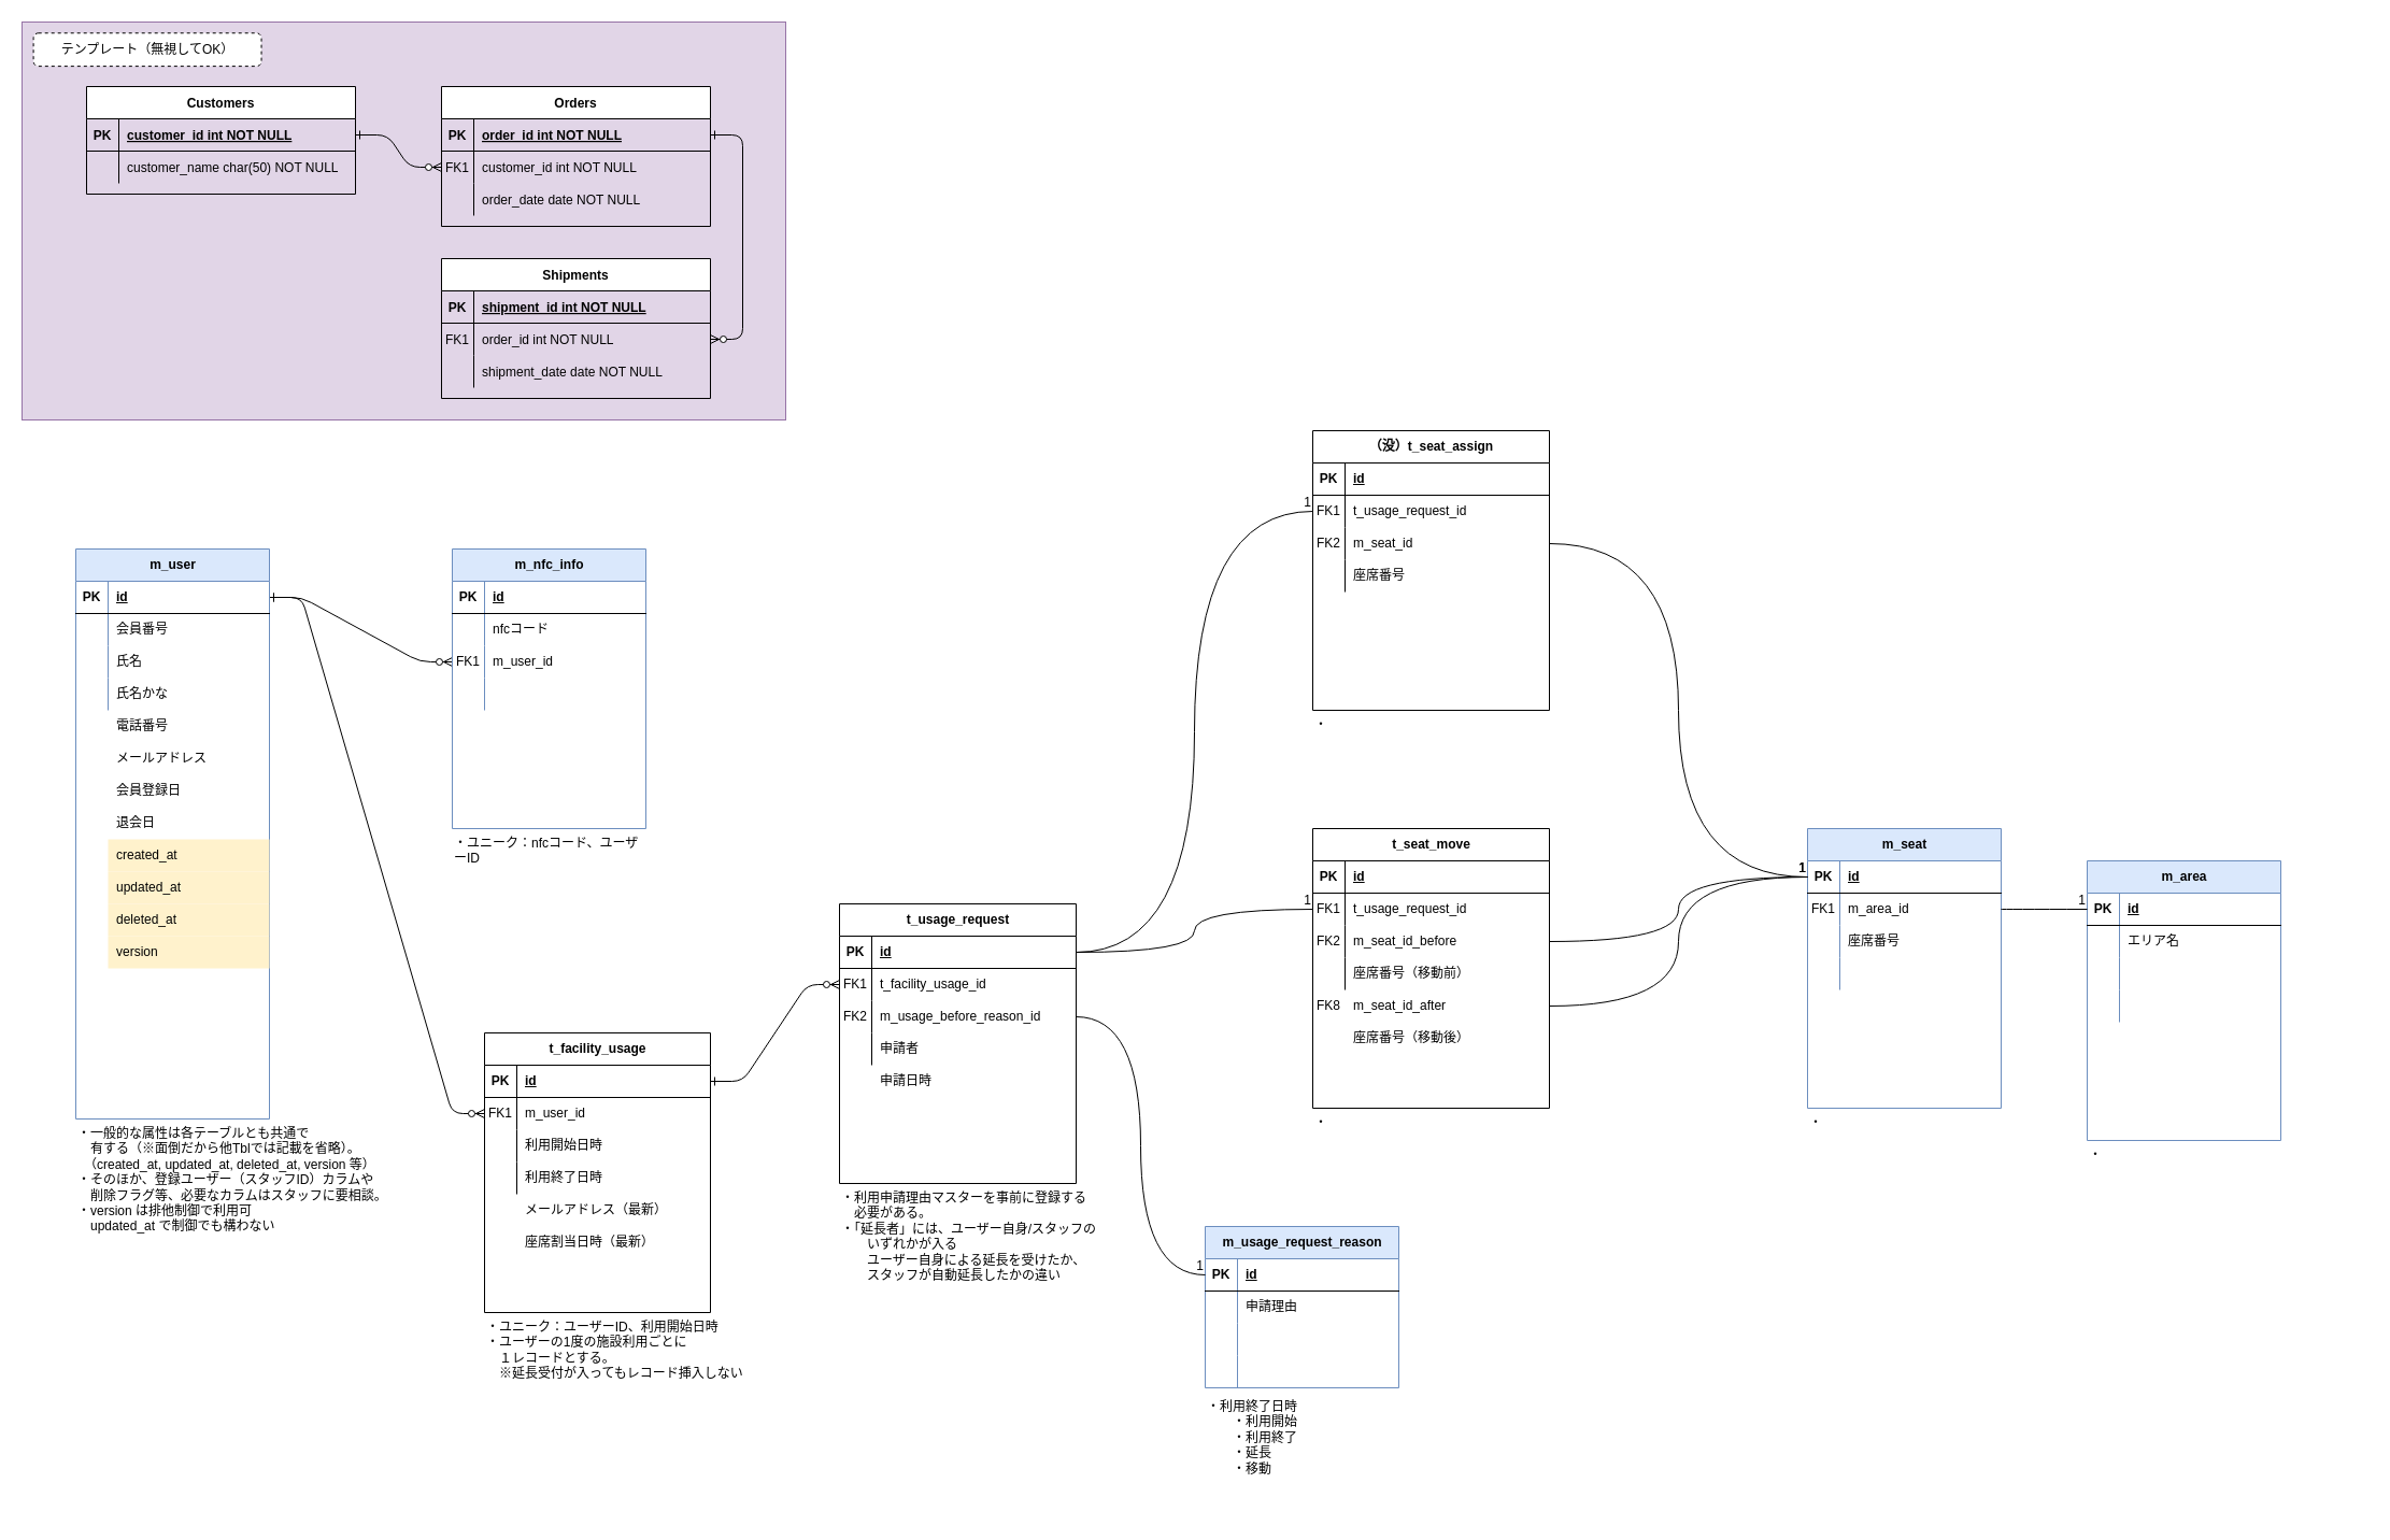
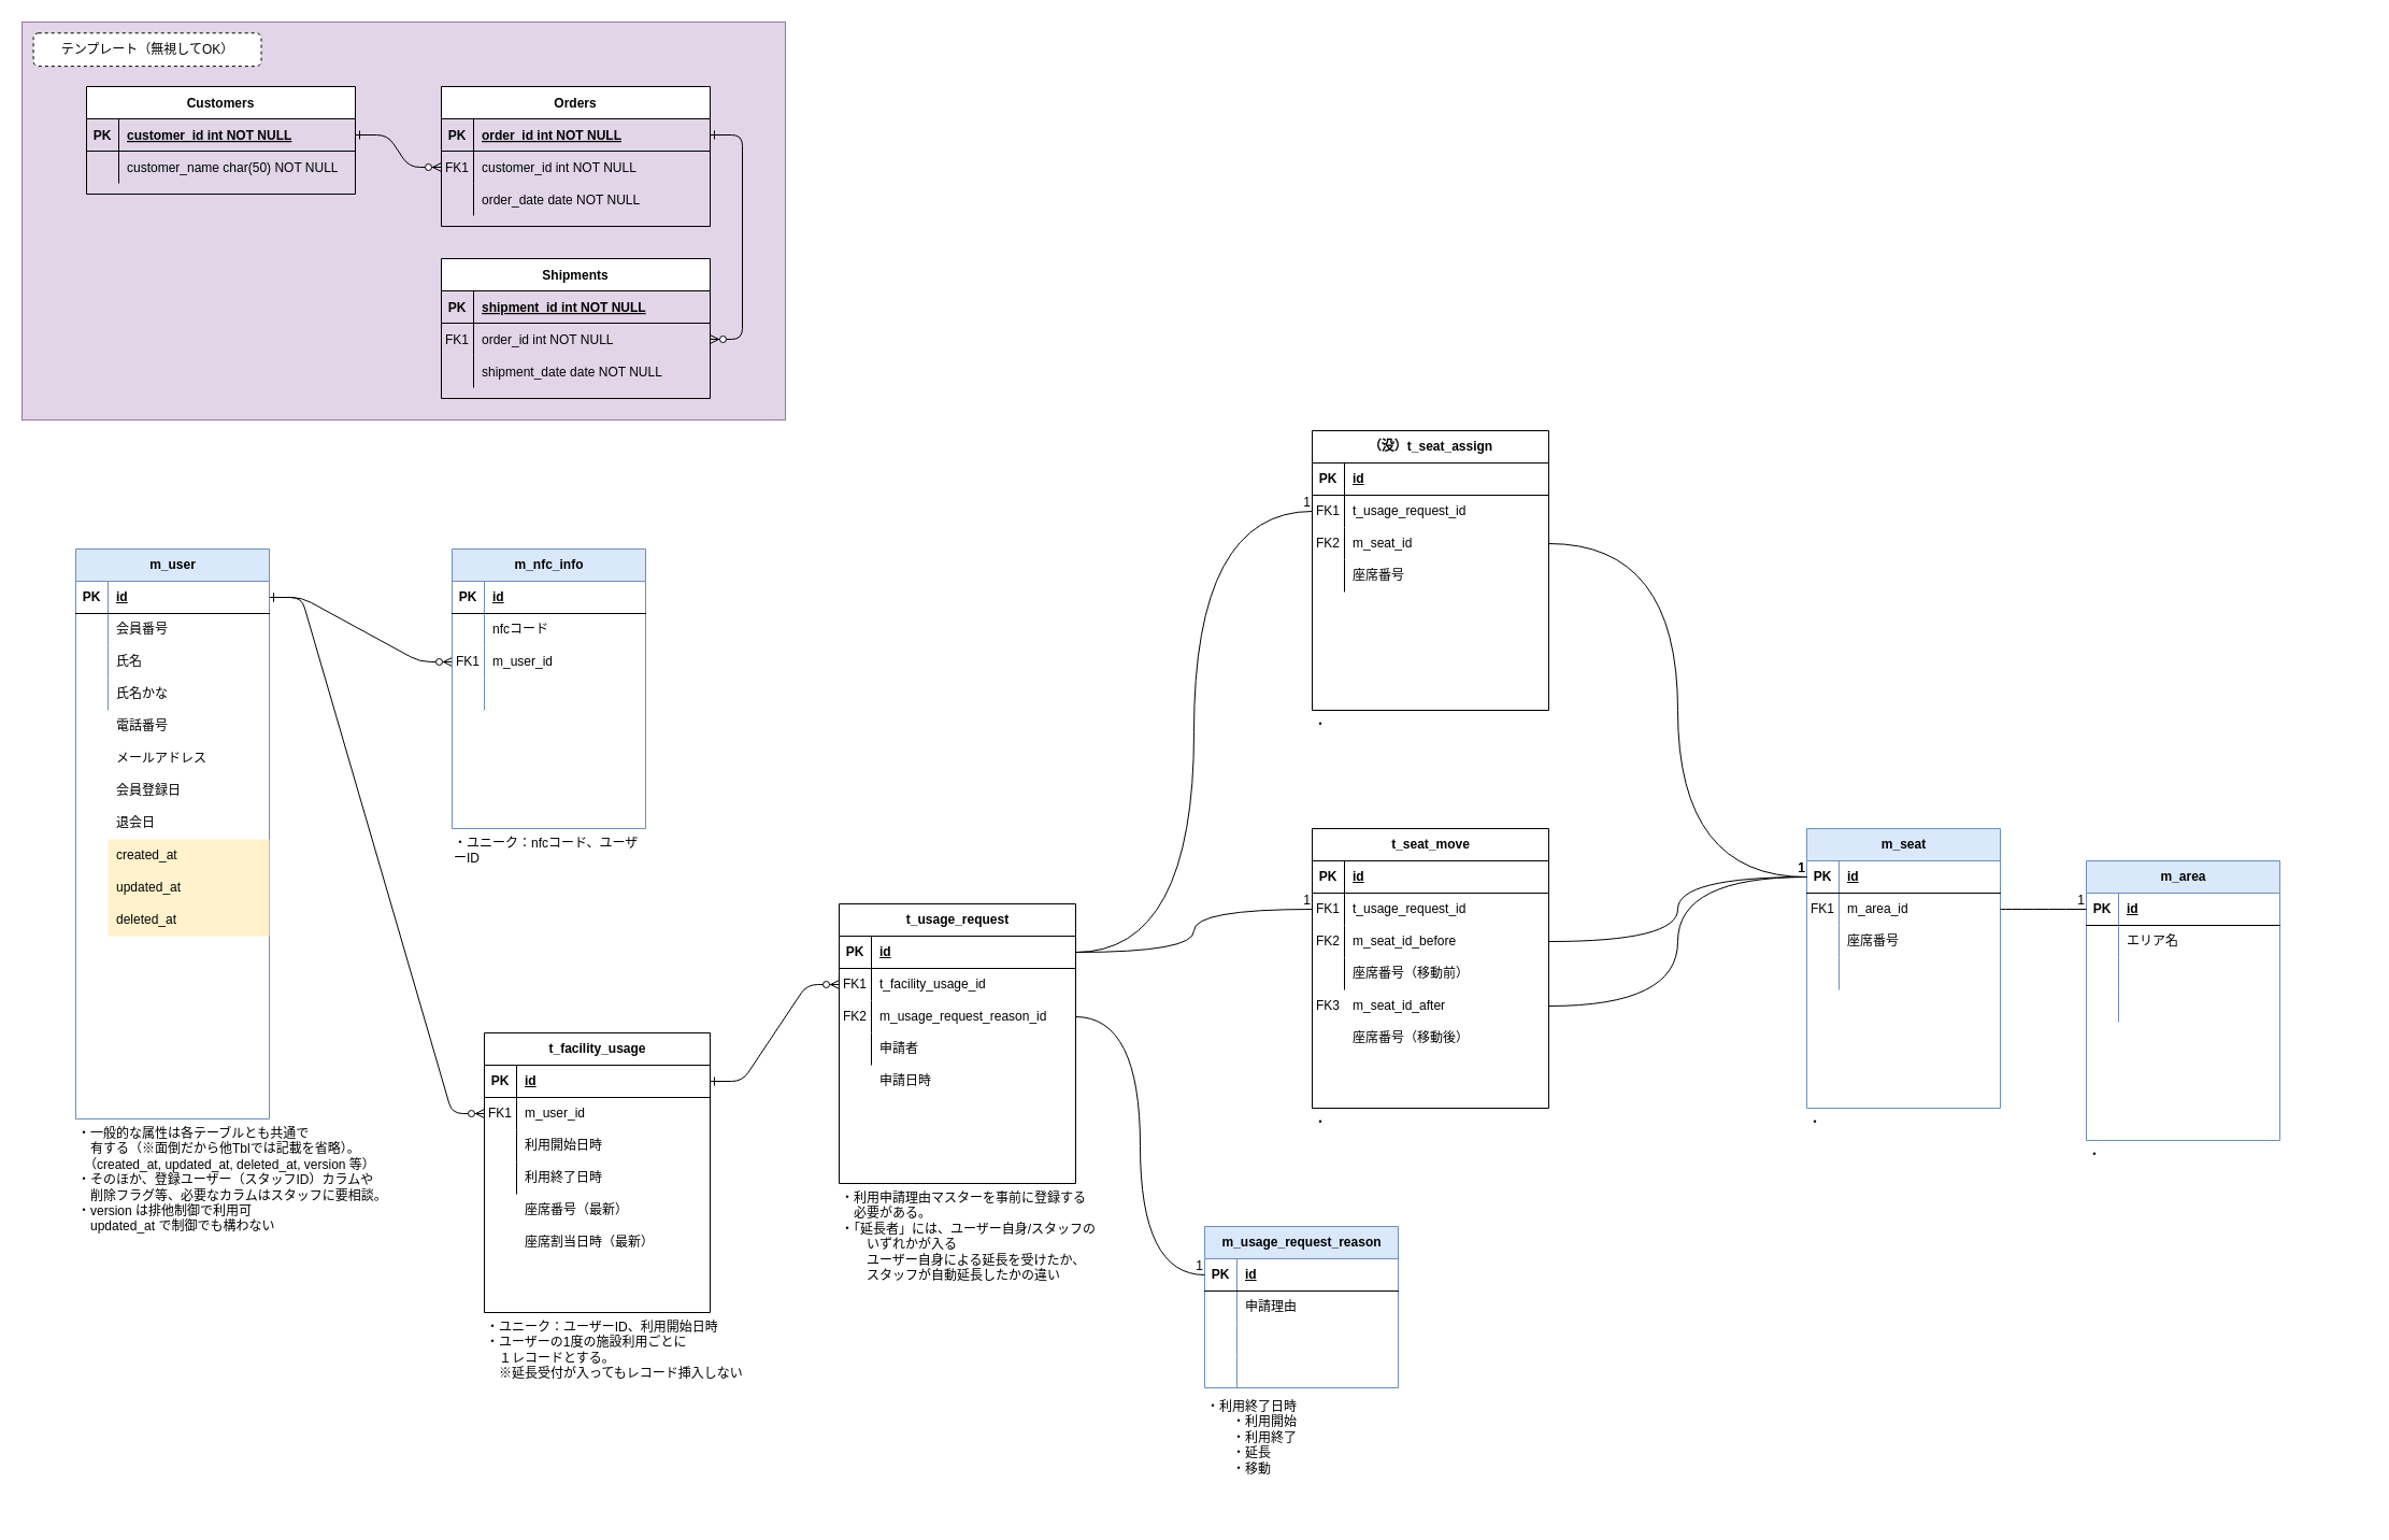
- <mxCell id="78" value="version" style="shape=partialRectangle;connectable=0;fillColor=#fff2cc;top=0;left=0;bottom=0;right=0;align=left;spacingLeft=6;overflow=hidden;whiteSpace=wrap;html=1;strokeColor=#d6b656;" parent="57" vertex="1"><mxGeometry x="30" y="360" width="150" height="30" as="geometry"><mxRectangle width="150" height="30" as="alternateBounds" /></mxGeometry></mxCell>
- <mxCell id="214" value="FK8" style="shape=partialRectangle;connectable=0;fillColor=none;top=0;left=0;bottom=0;right=0;editable=1;overflow=hidden;whiteSpace=wrap;html=1;" parent="213" vertex="1"><mxGeometry width="30" height="30" as="geometry"><mxRectangle width="30" height="30" as="alternateBounds" /></mxGeometry></mxCell>
+ <mxCell id="214" value="FK3" style="shape=partialRectangle;connectable=0;fillColor=none;top=0;left=0;bottom=0;right=0;editable=1;overflow=hidden;whiteSpace=wrap;html=1;" parent="213" vertex="1"><mxGeometry width="30" height="30" as="geometry"><mxRectangle width="30" height="30" as="alternateBounds" /></mxGeometry></mxCell>
- <mxCell id="136" value="m_usage_before_reason_id" style="shape=partialRectangle;connectable=0;fillColor=none;top=0;left=0;bottom=0;right=0;align=left;spacingLeft=6;overflow=hidden;whiteSpace=wrap;html=1;" parent="134" vertex="1"><mxGeometry x="30" width="190" height="30" as="geometry"><mxRectangle width="190" height="30" as="alternateBounds" /></mxGeometry></mxCell>
+ <mxCell id="136" value="m_usage_request_reason_id" style="shape=partialRectangle;connectable=0;fillColor=none;top=0;left=0;bottom=0;right=0;align=left;spacingLeft=6;overflow=hidden;whiteSpace=wrap;html=1;" parent="134" vertex="1"><mxGeometry x="30" width="190" height="30" as="geometry"><mxRectangle width="190" height="30" as="alternateBounds" /></mxGeometry></mxCell>
- <mxCell id="54" value="メールアドレス（最新）" style="shape=partialRectangle;connectable=0;fillColor=none;top=0;left=0;bottom=0;right=0;align=left;spacingLeft=6;overflow=hidden;whiteSpace=wrap;html=1;" parent="38" vertex="1"><mxGeometry x="30" y="150" width="180" height="30" as="geometry"><mxRectangle width="150" height="30" as="alternateBounds" /></mxGeometry></mxCell>
+ <mxCell id="54" value="座席番号（最新）" style="shape=partialRectangle;connectable=0;fillColor=none;top=0;left=0;bottom=0;right=0;align=left;spacingLeft=6;overflow=hidden;whiteSpace=wrap;html=1;" parent="38" vertex="1"><mxGeometry x="30" y="150" width="180" height="30" as="geometry"><mxRectangle width="150" height="30" as="alternateBounds" /></mxGeometry></mxCell>
